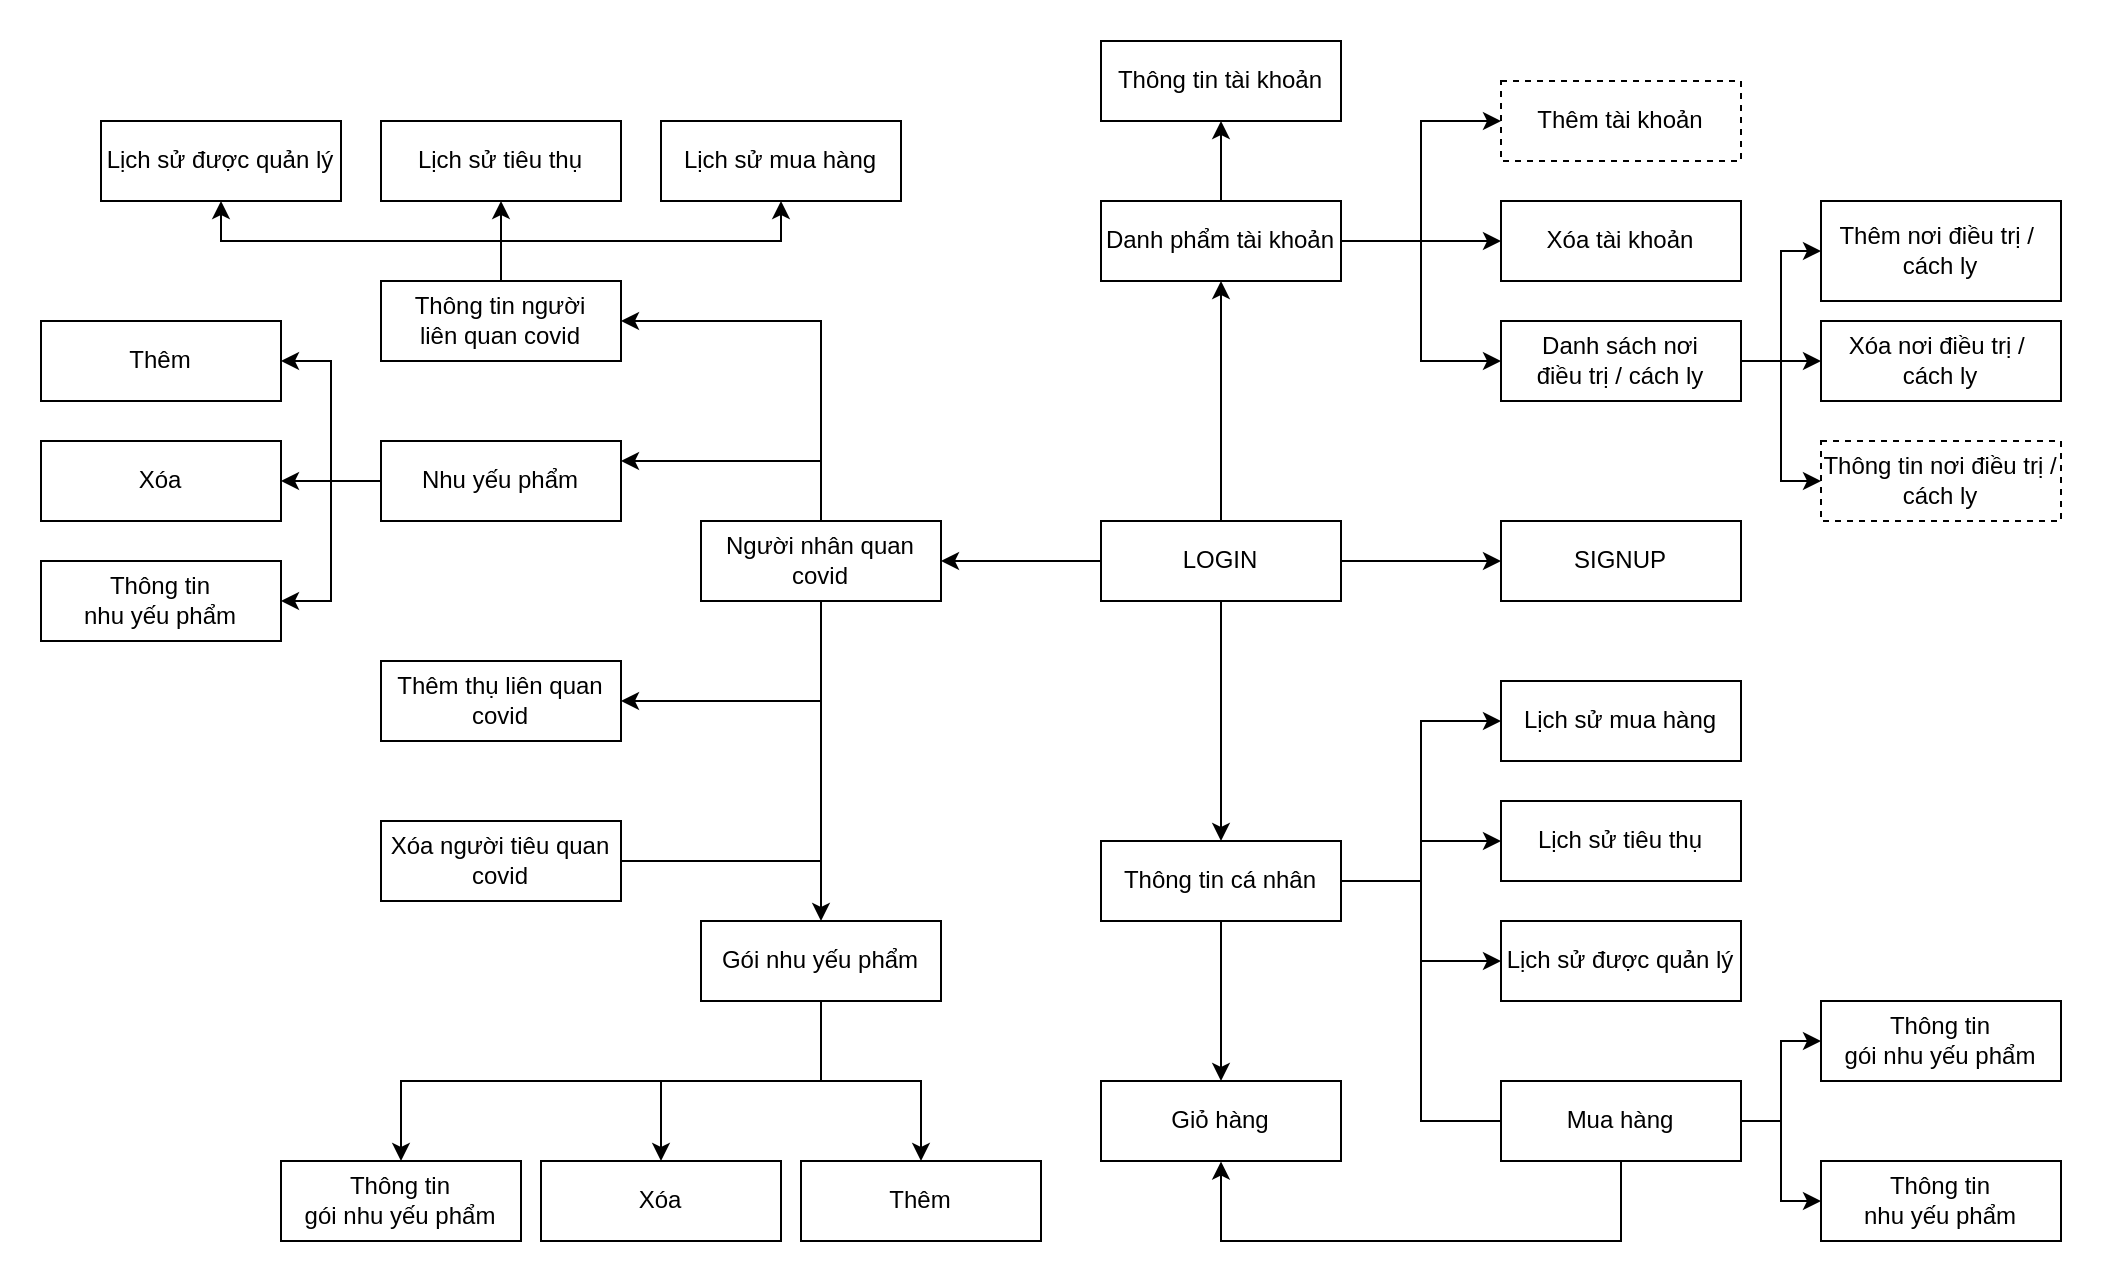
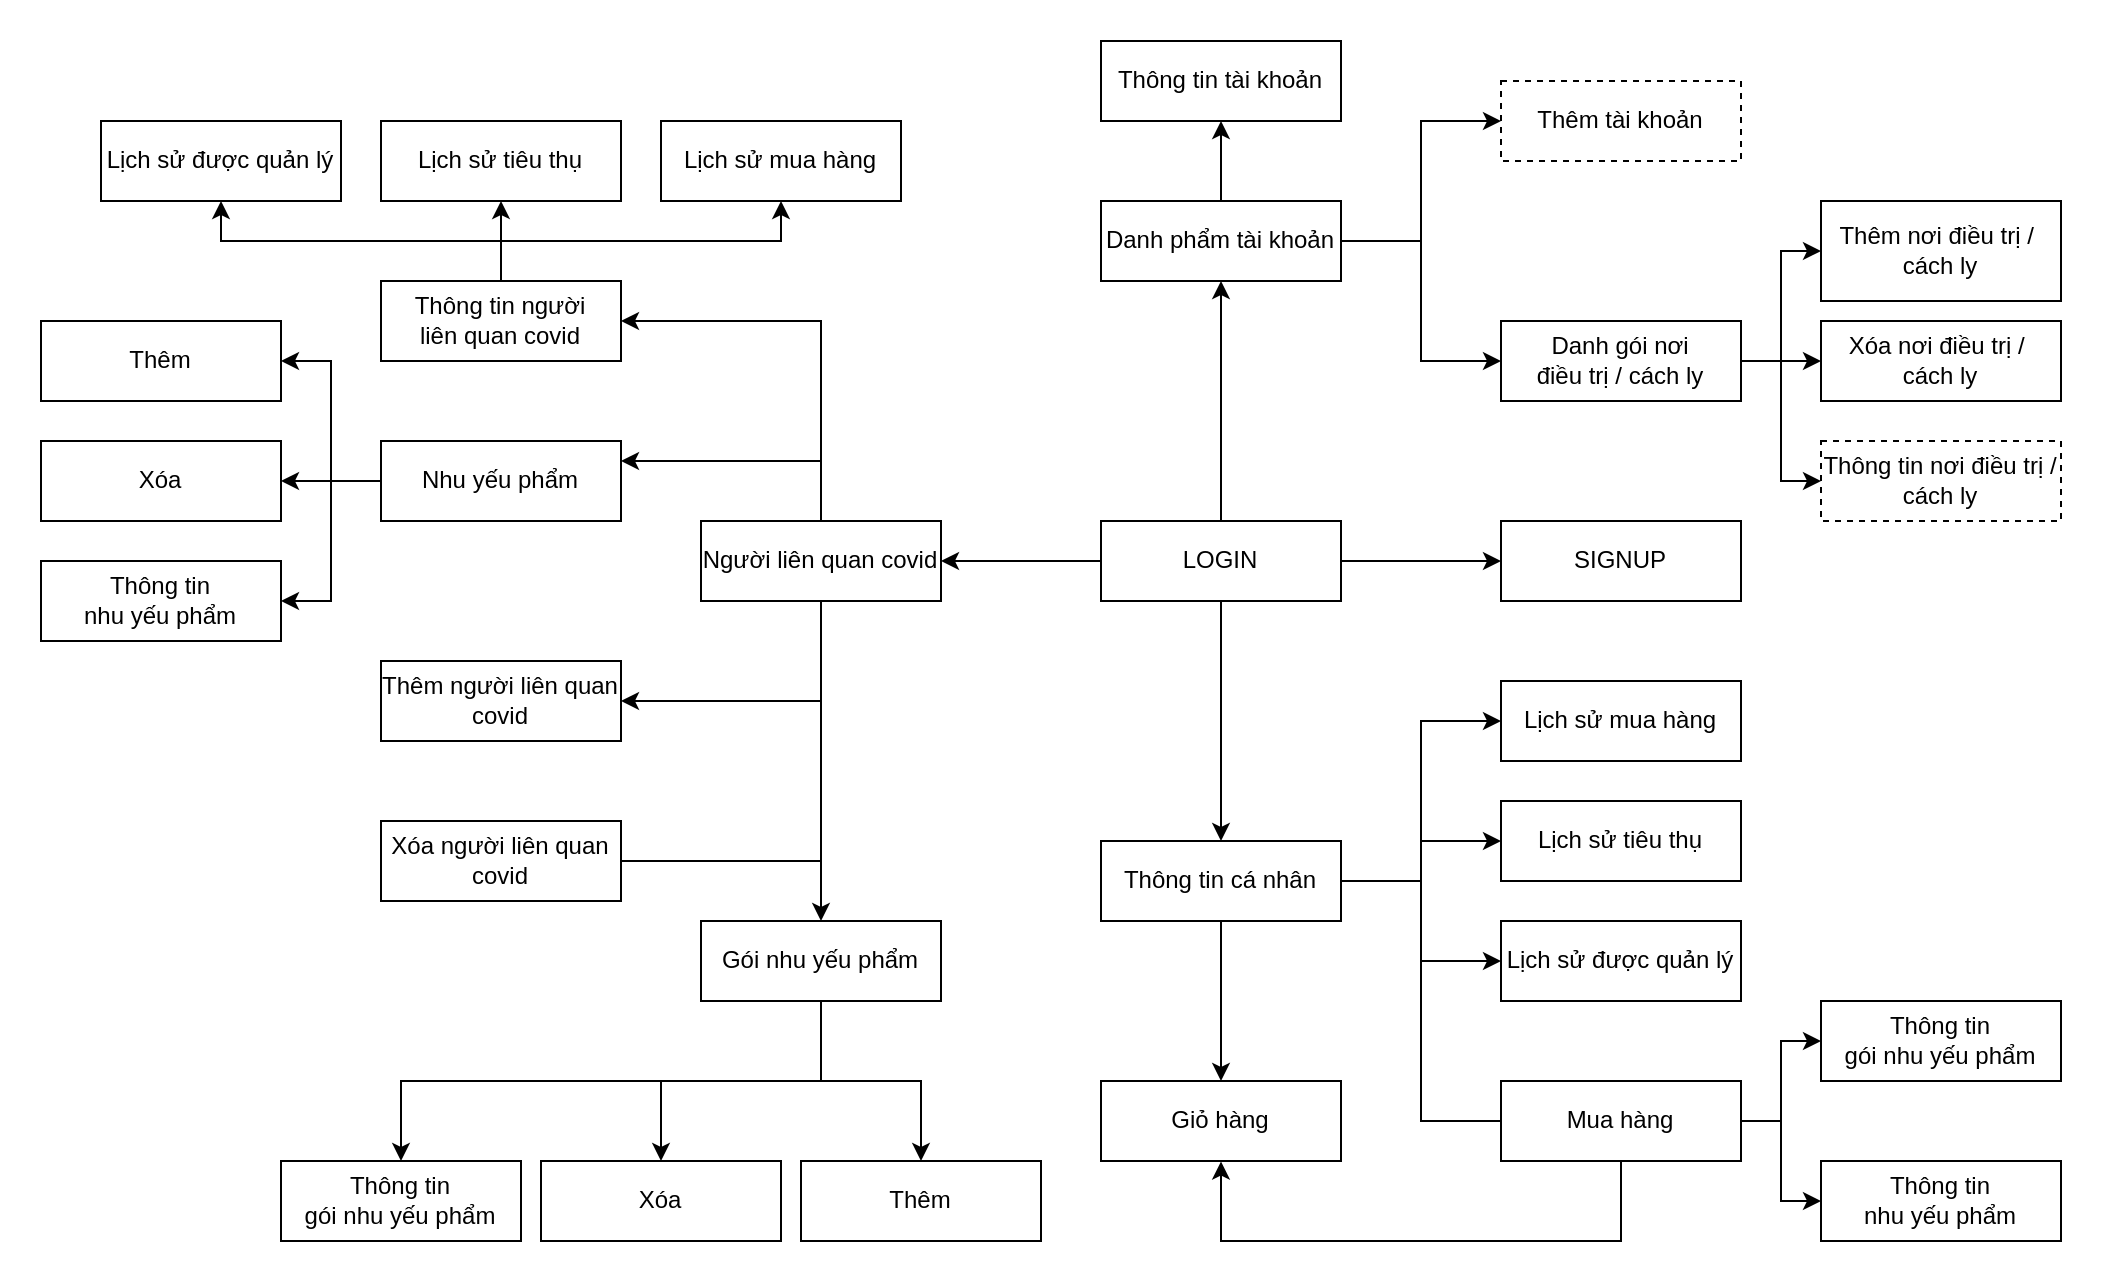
- <mxCell id="21" style="edgeStyle=orthogonalEdgeStyle;rounded=0;orthogonalLoop=1;jettySize=auto;html=1;exitX=1;exitY=0.5;exitDx=0;exitDy=0;entryX=0;entryY=0.5;entryDx=0;entryDy=0;" edge="1" parent="1" source="23" target="42"><mxGeometry relative="1" as="geometry" /></mxCell>
- <mxCell id="42" value="Xóa tài khoản" style="rounded=0;whiteSpace=wrap;html=1;" vertex="1" parent="1"><mxGeometry x="750" y="100" width="120" height="40" as="geometry" /></mxCell>
- <mxCell id="47" value="Danh sách nơi&lt;br&gt;điều trị / cách ly" style="rounded=0;whiteSpace=wrap;html=1;" vertex="1" parent="1"><mxGeometry x="750" y="160" width="120" height="40" as="geometry" /></mxCell>
+ <mxCell id="47" value="Danh gói nơi&lt;br&gt;điều trị / cách ly" style="rounded=0;whiteSpace=wrap;html=1;" vertex="1" parent="1"><mxGeometry x="750" y="160" width="120" height="40" as="geometry" /></mxCell>
- <mxCell id="18" value="Người nhân quan covid" style="rounded=0;whiteSpace=wrap;html=1;" vertex="1" parent="1"><mxGeometry x="350" y="260" width="120" height="40" as="geometry" /></mxCell>
+ <mxCell id="18" value="Người liên quan covid" style="rounded=0;whiteSpace=wrap;html=1;" vertex="1" parent="1"><mxGeometry x="350" y="260" width="120" height="40" as="geometry" /></mxCell>
- <mxCell id="31" value="Thêm thụ liên quan covid" style="rounded=0;whiteSpace=wrap;html=1;" vertex="1" parent="1"><mxGeometry x="190" y="330" width="120" height="40" as="geometry" /></mxCell>
+ <mxCell id="31" value="Thêm người liên quan covid" style="rounded=0;whiteSpace=wrap;html=1;" vertex="1" parent="1"><mxGeometry x="190" y="330" width="120" height="40" as="geometry" /></mxCell>
- <mxCell id="32" value="Xóa người tiêu quan&lt;br&gt;covid" style="rounded=0;whiteSpace=wrap;html=1;" vertex="1" parent="1"><mxGeometry x="190" y="410" width="120" height="40" as="geometry" /></mxCell>
+ <mxCell id="32" value="Xóa người liên quan&lt;br&gt;covid" style="rounded=0;whiteSpace=wrap;html=1;" vertex="1" parent="1"><mxGeometry x="190" y="410" width="120" height="40" as="geometry" /></mxCell>
